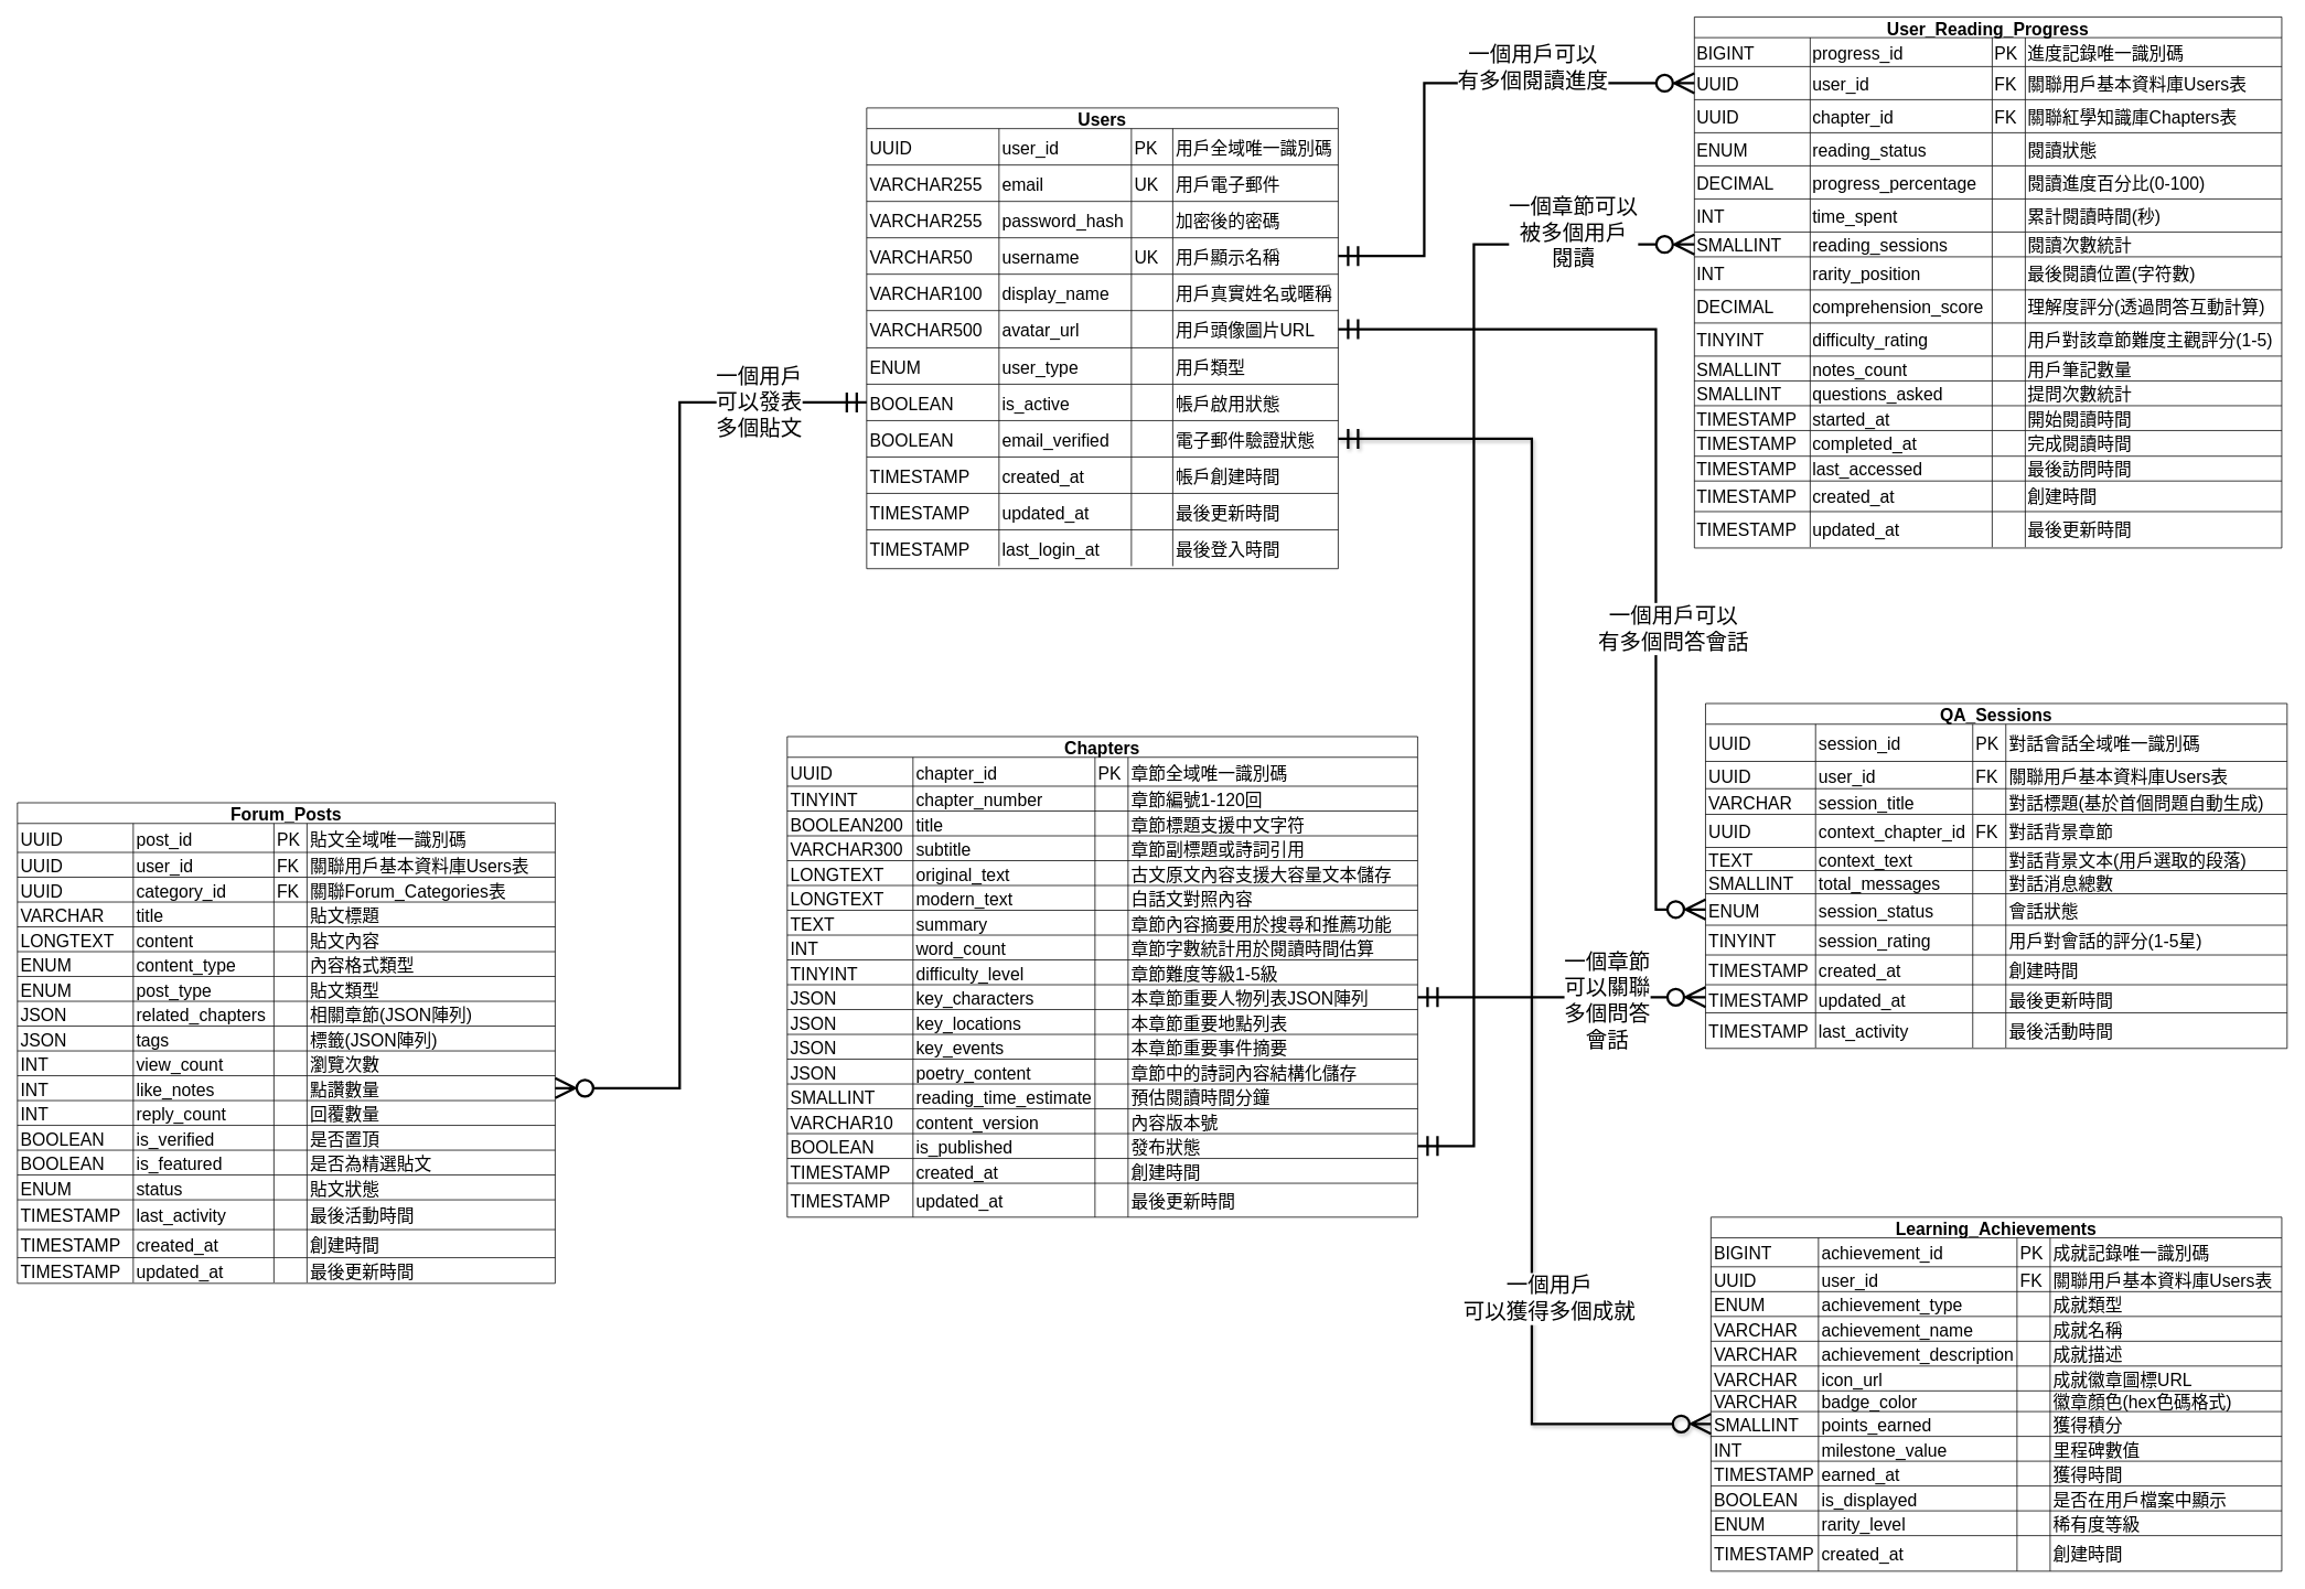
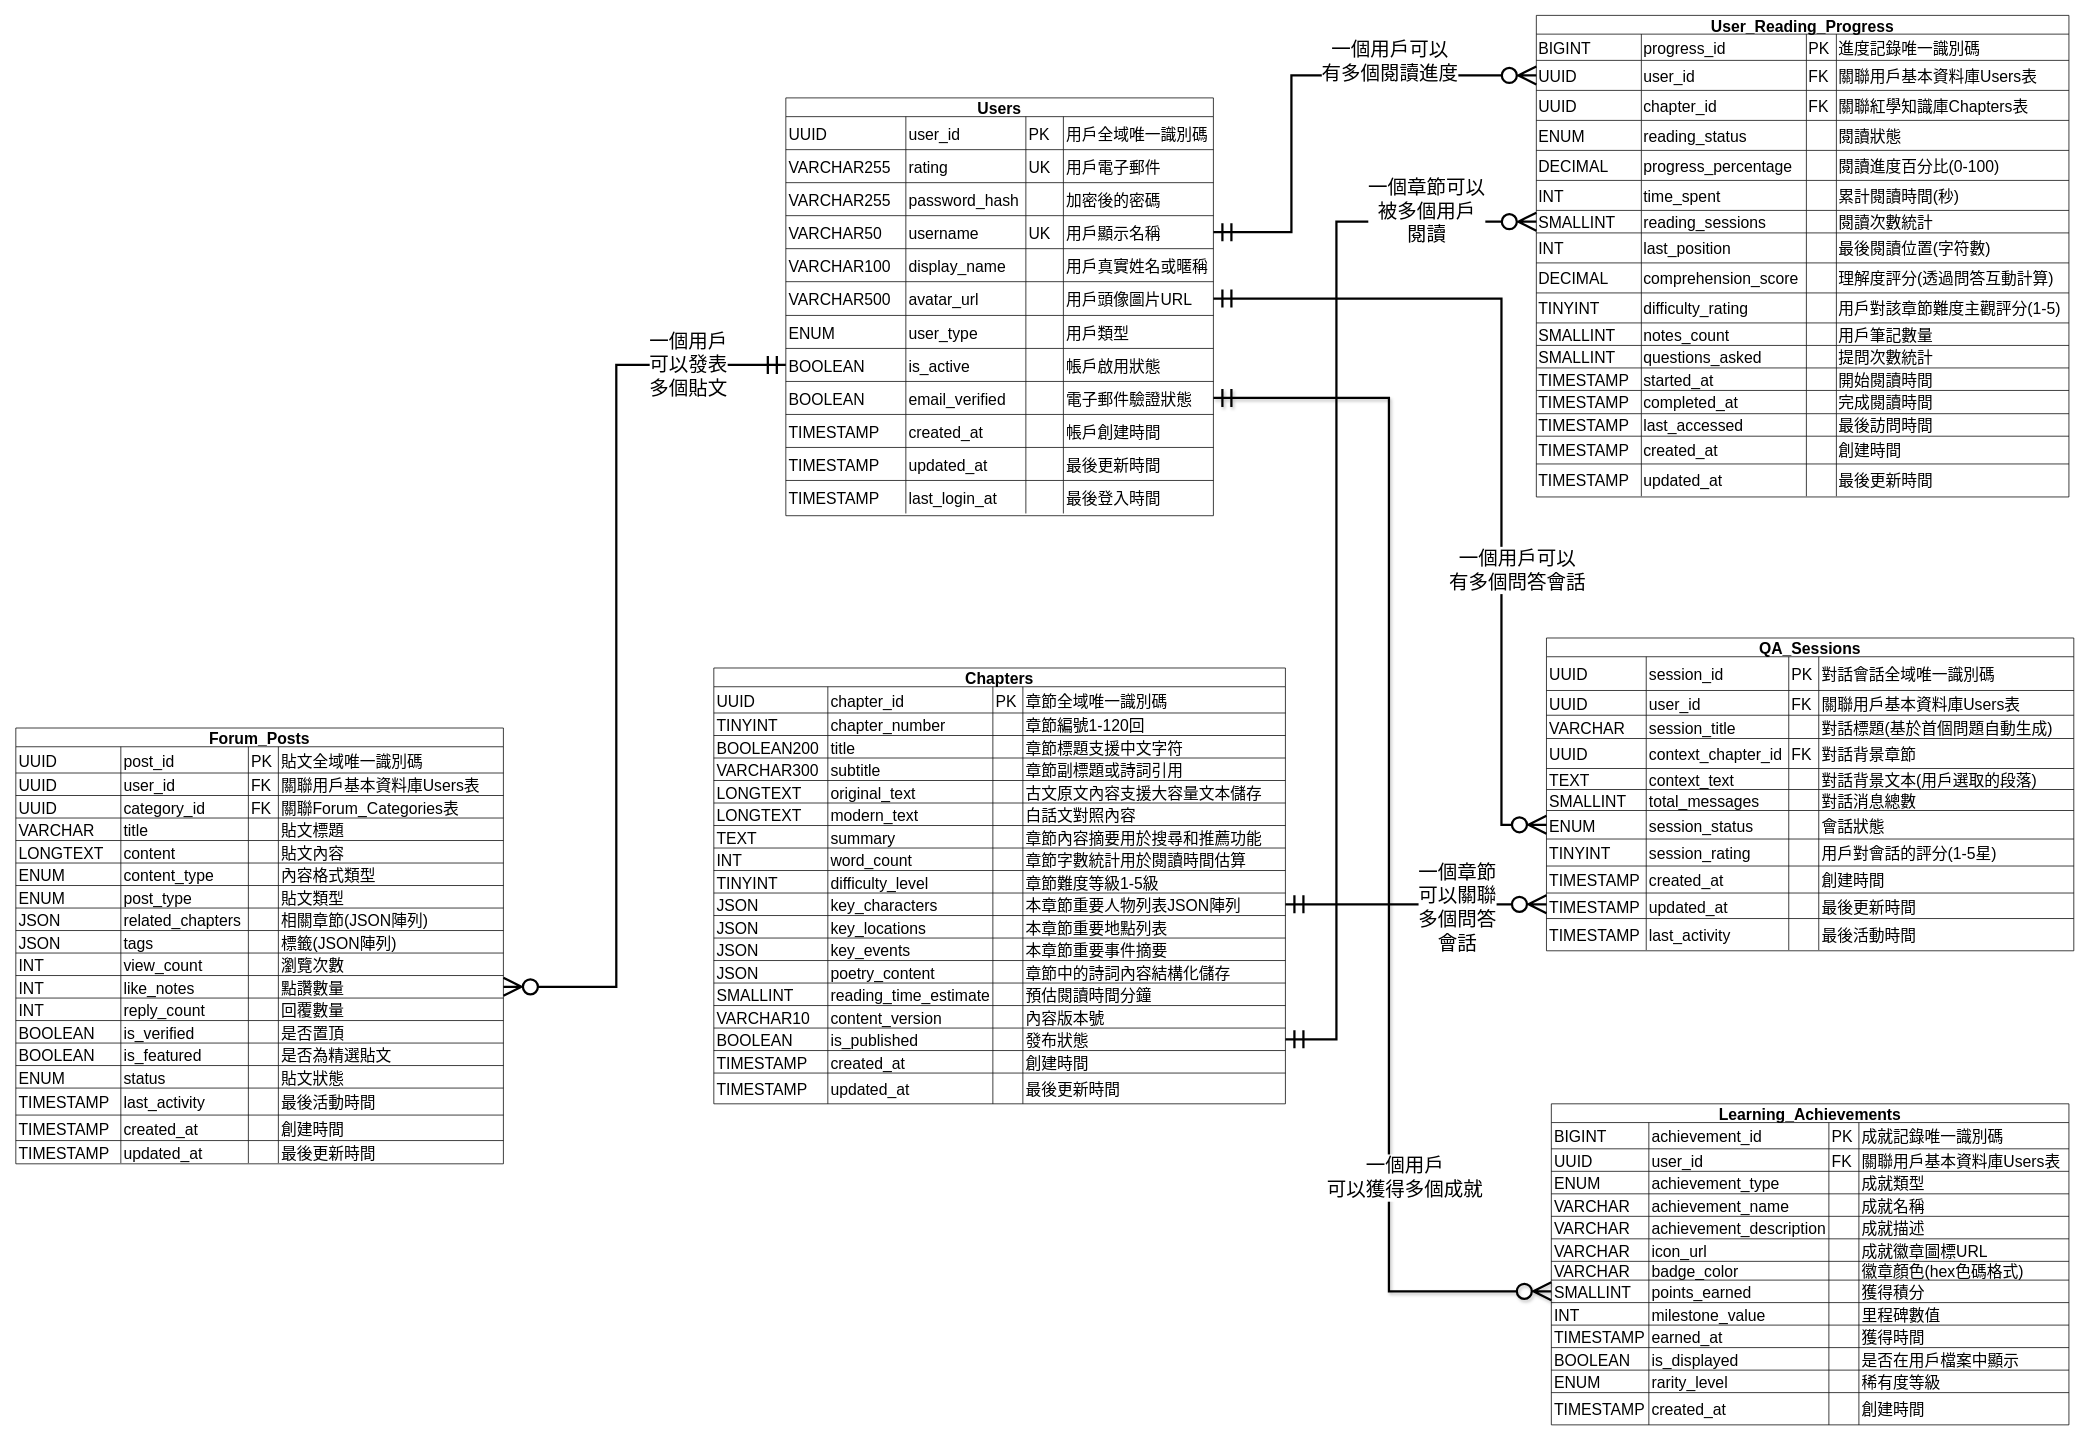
- <mxCell id="10" value="email" style="shape=partialRectangle;connectable=0;fillColor=none;top=0;left=0;bottom=0;right=0;align=left;spacingLeft=2;overflow=hidden;fontSize=21;" parent="8" vertex="1"><mxGeometry x="160" width="160" height="44" as="geometry"><mxRectangle width="160" height="44" as="alternateBounds" /></mxGeometry></mxCell>
+ <mxCell id="10" value="rating" style="shape=partialRectangle;connectable=0;fillColor=none;top=0;left=0;bottom=0;right=0;align=left;spacingLeft=2;overflow=hidden;fontSize=21;" parent="8" vertex="1"><mxGeometry x="160" width="160" height="44" as="geometry"><mxRectangle width="160" height="44" as="alternateBounds" /></mxGeometry></mxCell>
- <mxCell id="101" value="rarity_position" style="shape=partialRectangle;connectable=0;fillColor=none;top=0;left=0;bottom=0;right=0;align=left;spacingLeft=2;overflow=hidden;fontSize=21;spacing=1;spacingBottom=1;" parent="99" vertex="1"><mxGeometry x="140" width="220.0" height="40" as="geometry"><mxRectangle width="220.0" height="40" as="alternateBounds" /></mxGeometry></mxCell>
+ <mxCell id="101" value="last_position" style="shape=partialRectangle;connectable=0;fillColor=none;top=0;left=0;bottom=0;right=0;align=left;spacingLeft=2;overflow=hidden;fontSize=21;spacing=1;spacingBottom=1;" parent="99" vertex="1"><mxGeometry x="140" width="220.0" height="40" as="geometry"><mxRectangle width="220.0" height="40" as="alternateBounds" /></mxGeometry></mxCell>
